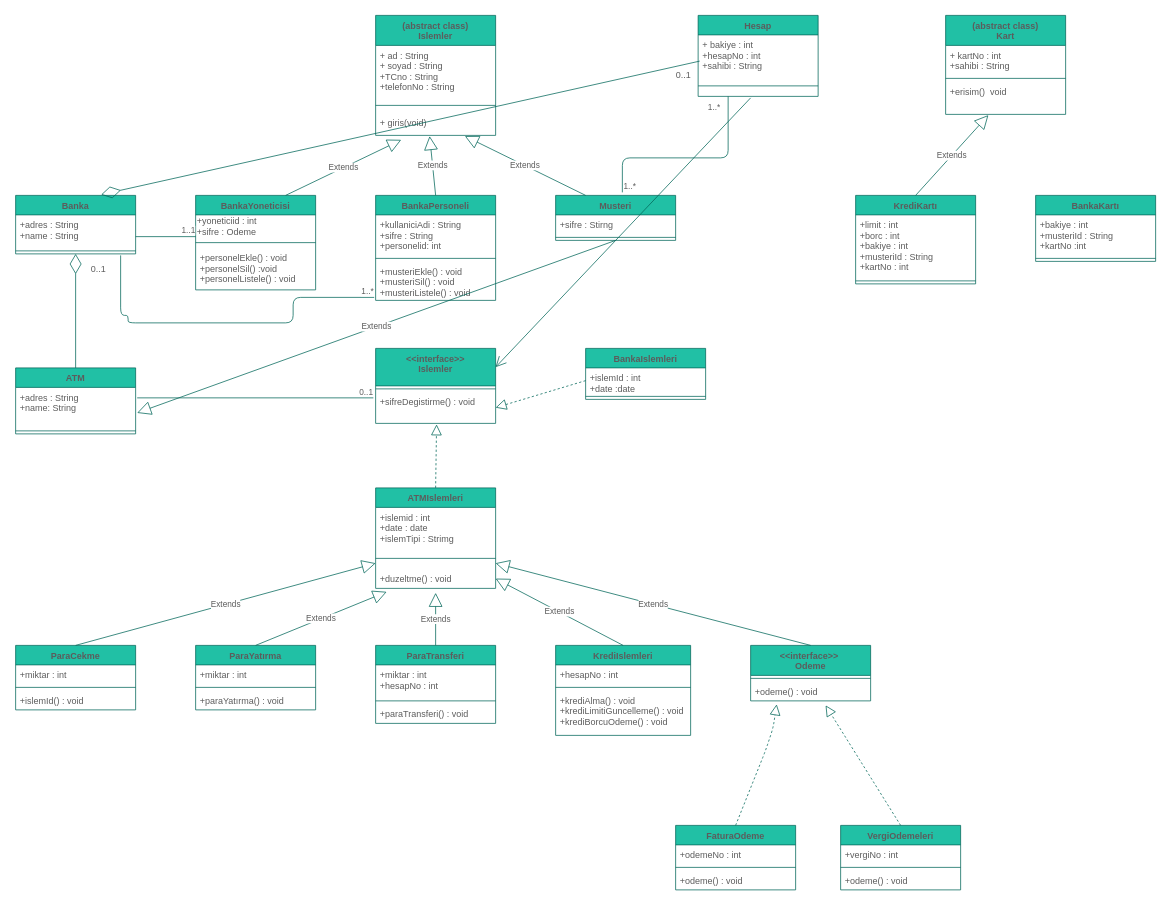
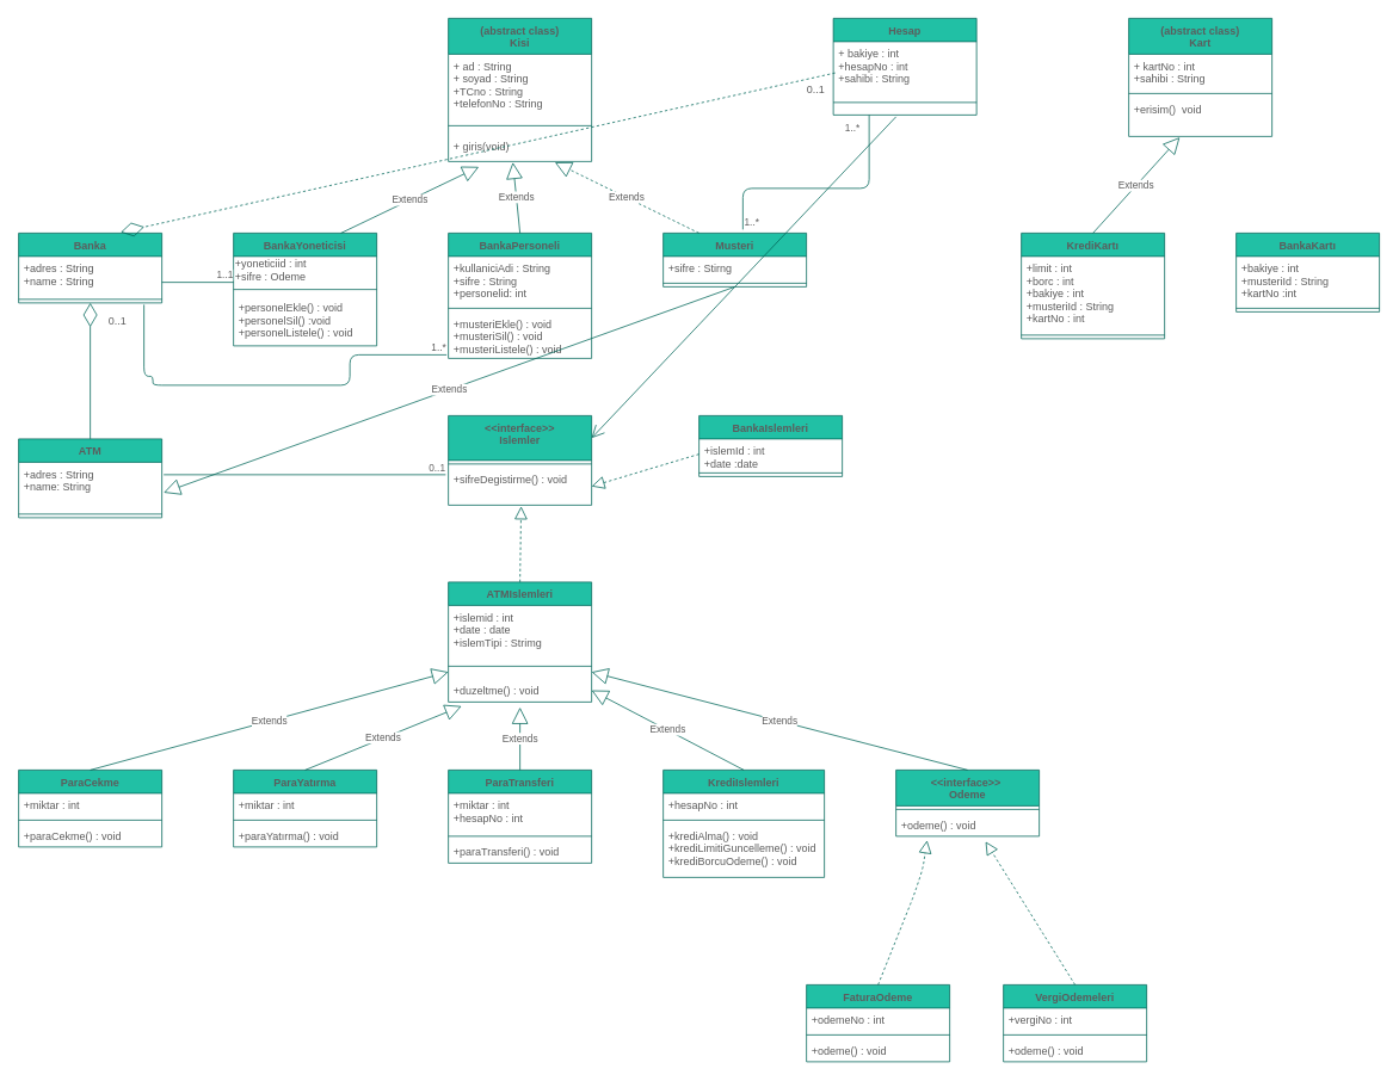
- <mxCell id="2" value="(abstract class)&#10;Islemler" style="swimlane;fontStyle=1;align=center;verticalAlign=top;childLayout=stackLayout;horizontal=1;startSize=40;horizontalStack=0;resizeParent=1;resizeParentMax=0;resizeLast=0;collapsible=1;marginBottom=0;fillColor=#21C0A5;strokeColor=#006658;fontColor=#5C5C5C;" parent="1" vertex="1"><mxGeometry x="500" y="20" width="160" height="160" as="geometry" /></mxCell>
+ <mxCell id="2" value="(abstract class)&#10;Kisi" style="swimlane;fontStyle=1;align=center;verticalAlign=top;childLayout=stackLayout;horizontal=1;startSize=40;horizontalStack=0;resizeParent=1;resizeParentMax=0;resizeLast=0;collapsible=1;marginBottom=0;fillColor=#21C0A5;strokeColor=#006658;fontColor=#5C5C5C;" parent="1" vertex="1"><mxGeometry x="500" y="20" width="160" height="160" as="geometry" /></mxCell>
- <mxCell id="90" value="" style="endArrow=diamondThin;endFill=0;endSize=24;html=1;entryX=0.713;entryY=-0.013;entryDx=0;entryDy=0;entryPerimeter=0;exitX=0.013;exitY=0.648;exitDx=0;exitDy=0;exitPerimeter=0;strokeColor=#006658;fontColor=#5C5C5C;" edge="1" parent="1" source="30" target="72"><mxGeometry width="160" relative="1" as="geometry"><mxPoint x="-20" y="190" as="sourcePoint" /><mxPoint x="140" y="190" as="targetPoint" /><Array as="points" /></mxGeometry></mxCell>
+ <mxCell id="90" value="" style="endArrow=diamondThin;endFill=0;endSize=24;html=1;entryX=0.713;entryY=-0.013;entryDx=0;entryDy=0;entryPerimeter=0;exitX=0.013;exitY=0.648;exitDx=0;exitDy=0;exitPerimeter=0;strokeColor=#006658;fontColor=#5C5C5C;dashed=1;" edge="1" parent="1" source="30" target="72"><mxGeometry width="160" relative="1" as="geometry"><mxPoint x="-20" y="190" as="sourcePoint" /><mxPoint x="140" y="190" as="targetPoint" /><Array as="points" /></mxGeometry></mxCell>
- <mxCell id="87" value="Extends" style="endArrow=block;endSize=16;endFill=0;html=1;entryX=0.744;entryY=1.033;entryDx=0;entryDy=0;entryPerimeter=0;exitX=0.25;exitY=0;exitDx=0;exitDy=0;strokeColor=#006658;fontColor=#5C5C5C;" edge="1" parent="1" source="16" target="5"><mxGeometry width="160" relative="1" as="geometry"><mxPoint x="470" y="230" as="sourcePoint" /><mxPoint x="630" y="230" as="targetPoint" /></mxGeometry></mxCell>
+ <mxCell id="87" value="Extends" style="endArrow=block;endSize=16;endFill=0;html=1;entryX=0.744;entryY=1.033;entryDx=0;entryDy=0;entryPerimeter=0;exitX=0.25;exitY=0;exitDx=0;exitDy=0;strokeColor=#006658;fontColor=#5C5C5C;dashed=1;" edge="1" parent="1" source="16" target="5"><mxGeometry width="160" relative="1" as="geometry"><mxPoint x="470" y="230" as="sourcePoint" /><mxPoint x="630" y="230" as="targetPoint" /></mxGeometry></mxCell>
- <mxCell id="60" value="+islemId() : void" style="text;strokeColor=none;fillColor=none;align=left;verticalAlign=top;spacingLeft=4;spacingRight=4;overflow=hidden;rotatable=0;points=[[0,0.5],[1,0.5]];portConstraint=eastwest;fontColor=#5C5C5C;" parent="57" vertex="1"><mxGeometry y="60" width="160" height="26" as="geometry" /></mxCell>
+ <mxCell id="60" value="+paraCekme() : void" style="text;strokeColor=none;fillColor=none;align=left;verticalAlign=top;spacingLeft=4;spacingRight=4;overflow=hidden;rotatable=0;points=[[0,0.5],[1,0.5]];portConstraint=eastwest;fontColor=#5C5C5C;" parent="57" vertex="1"><mxGeometry y="60" width="160" height="26" as="geometry" /></mxCell>
